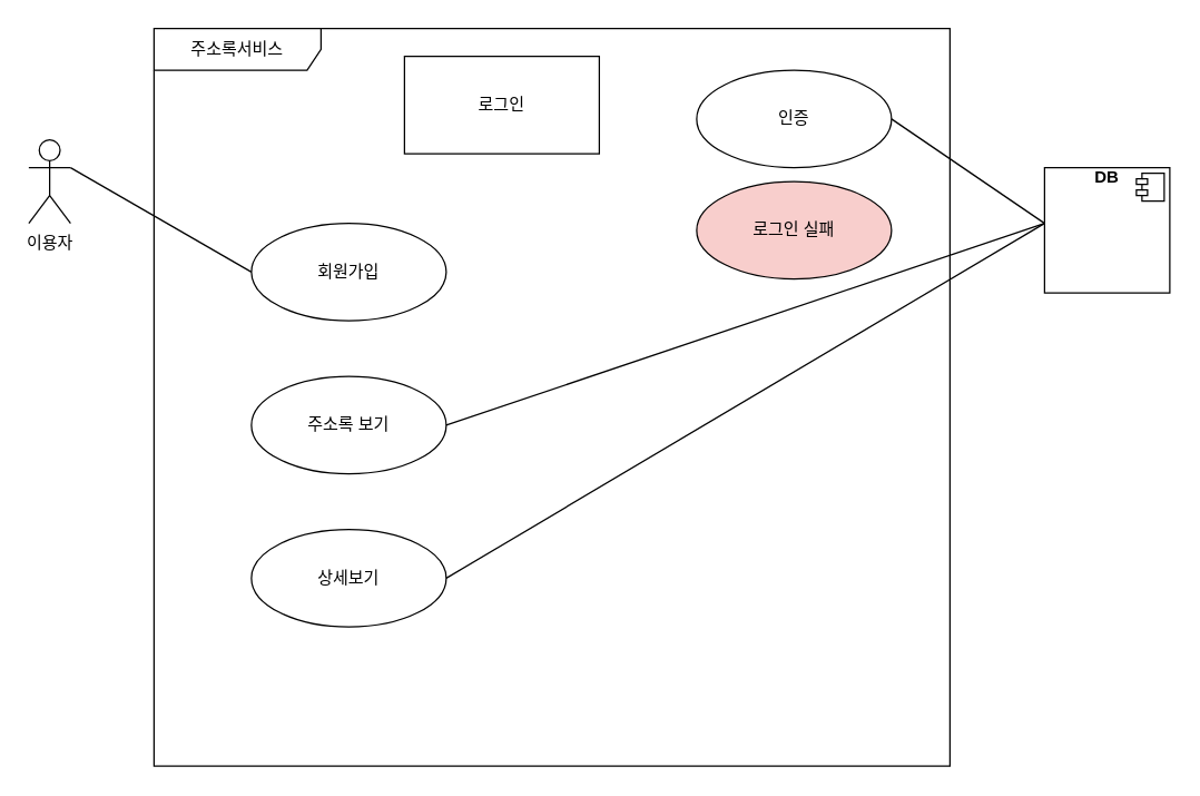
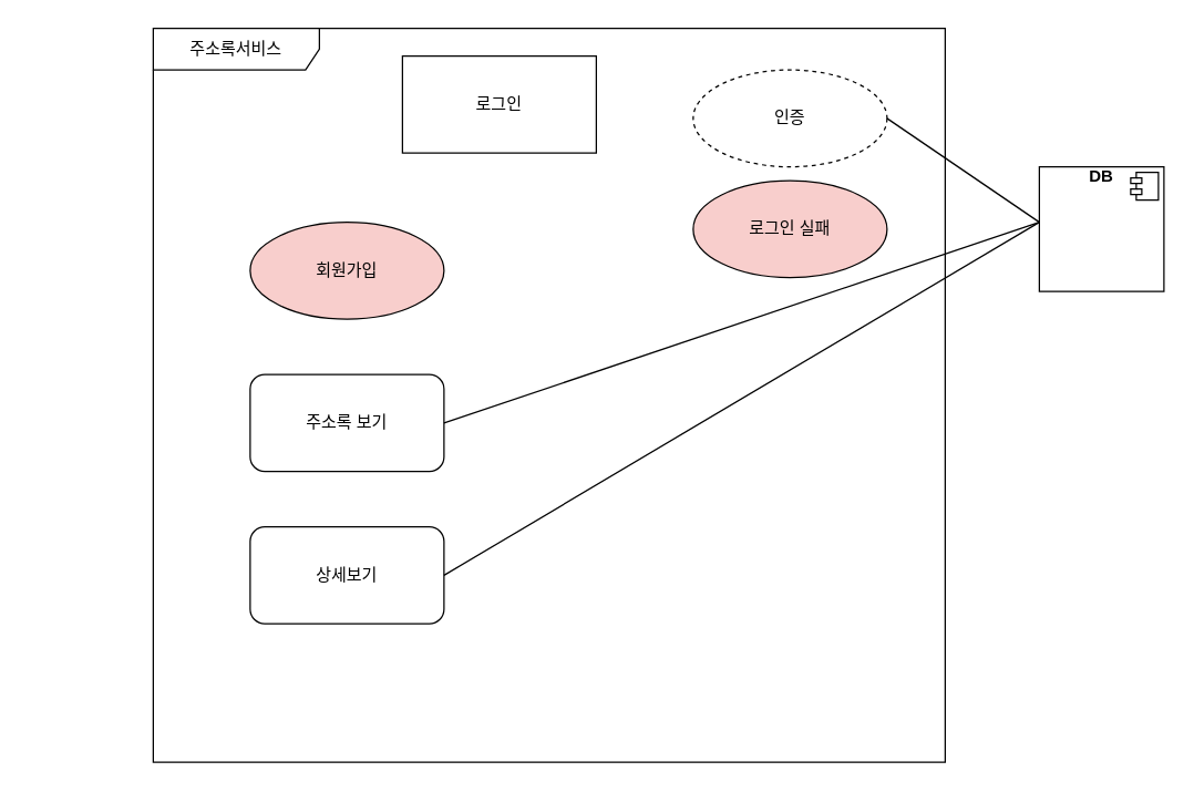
- <mxCell id="7" value="인증" style="ellipse;whiteSpace=wrap;html=1;" vertex="1" parent="1"><mxGeometry x="500" y="50" width="140" height="70" as="geometry" /></mxCell>
+ <mxCell id="7" value="인증" style="ellipse;whiteSpace=wrap;html=1;dashed=1;" vertex="1" parent="1"><mxGeometry x="500" y="50" width="140" height="70" as="geometry" /></mxCell>
- <mxCell id="3" value="이용자" style="shape=umlActor;verticalLabelPosition=bottom;verticalAlign=top;html=1;" vertex="1" parent="1"><mxGeometry x="20" y="100" width="30" height="60" as="geometry" /></mxCell>
- <mxCell id="10" value="" style="endArrow=none;html=1;rounded=0;entryX=0;entryY=0.5;entryDx=0;entryDy=0;exitX=1;exitY=0.333;exitDx=0;exitDy=0;exitPerimeter=0;" edge="1" parent="1" source="3" target="5"><mxGeometry width="50" height="50" relative="1" as="geometry"><mxPoint x="100" y="140" as="sourcePoint" /><mxPoint x="150" y="90" as="targetPoint" /></mxGeometry></mxCell>
- <mxCell id="5" value="회원가입" style="ellipse;whiteSpace=wrap;html=1;" vertex="1" parent="1"><mxGeometry x="180" y="160" width="140" height="70" as="geometry" /></mxCell>
+ <mxCell id="5" value="회원가입" style="ellipse;whiteSpace=wrap;html=1;fillColor=#f8cecc;" vertex="1" parent="1"><mxGeometry x="180" y="160" width="140" height="70" as="geometry" /></mxCell>
- <mxCell id="6" value="주소록 보기" style="ellipse;whiteSpace=wrap;html=1;" vertex="1" parent="1"><mxGeometry x="180" y="270" width="140" height="70" as="geometry" /></mxCell>
+ <mxCell id="6" value="주소록 보기" style="whiteSpace=wrap;html=1;rounded=1;" vertex="1" parent="1"><mxGeometry x="180" y="270" width="140" height="70" as="geometry" /></mxCell>
- <mxCell id="9" value="상세보기" style="ellipse;whiteSpace=wrap;html=1;" vertex="1" parent="1"><mxGeometry x="180" y="380" width="140" height="70" as="geometry" /></mxCell>
+ <mxCell id="9" value="상세보기" style="whiteSpace=wrap;html=1;rounded=1;" vertex="1" parent="1"><mxGeometry x="180" y="380" width="140" height="70" as="geometry" /></mxCell>
